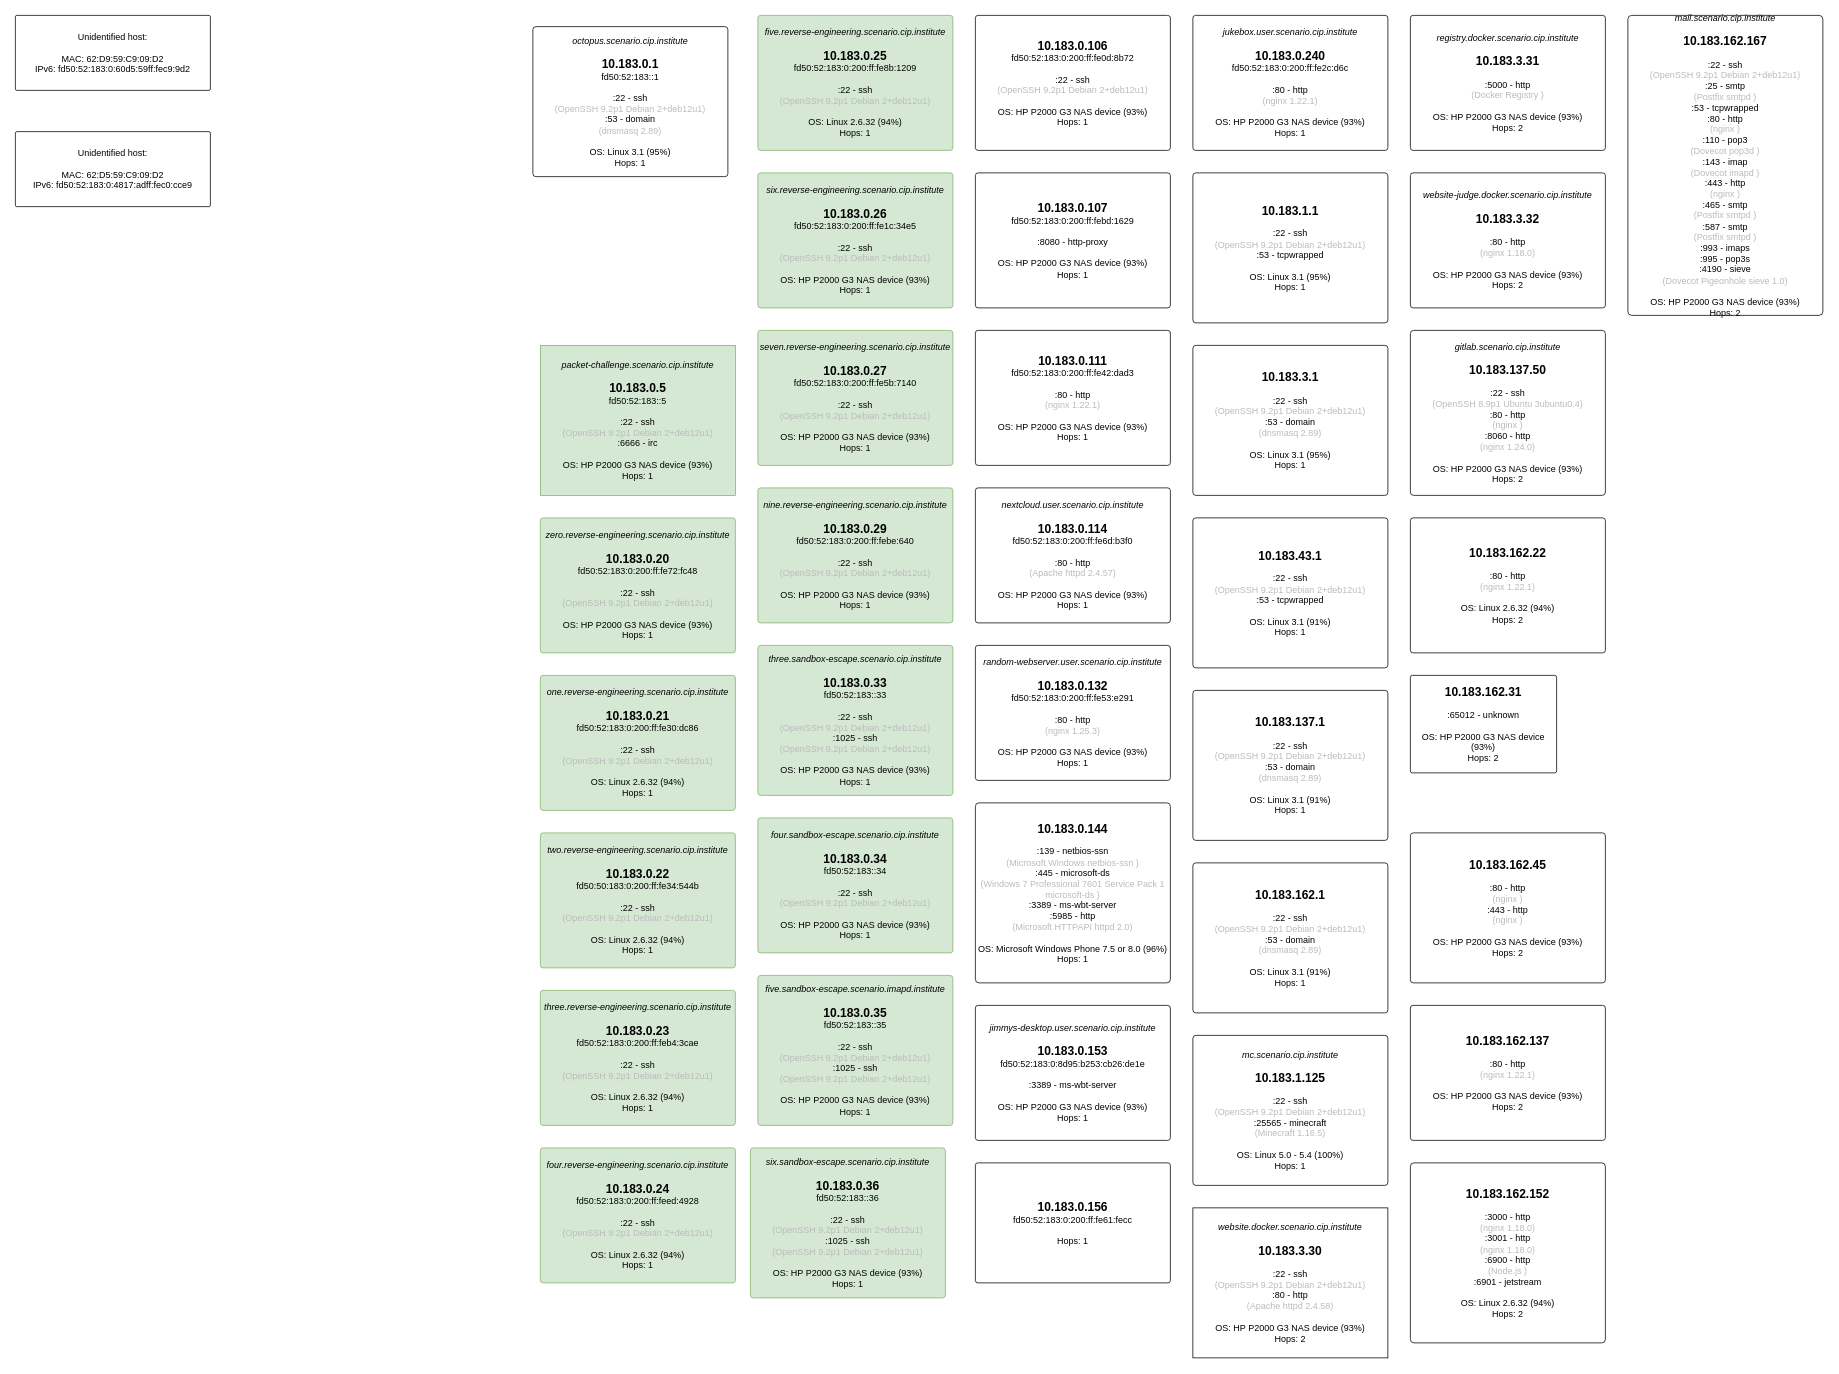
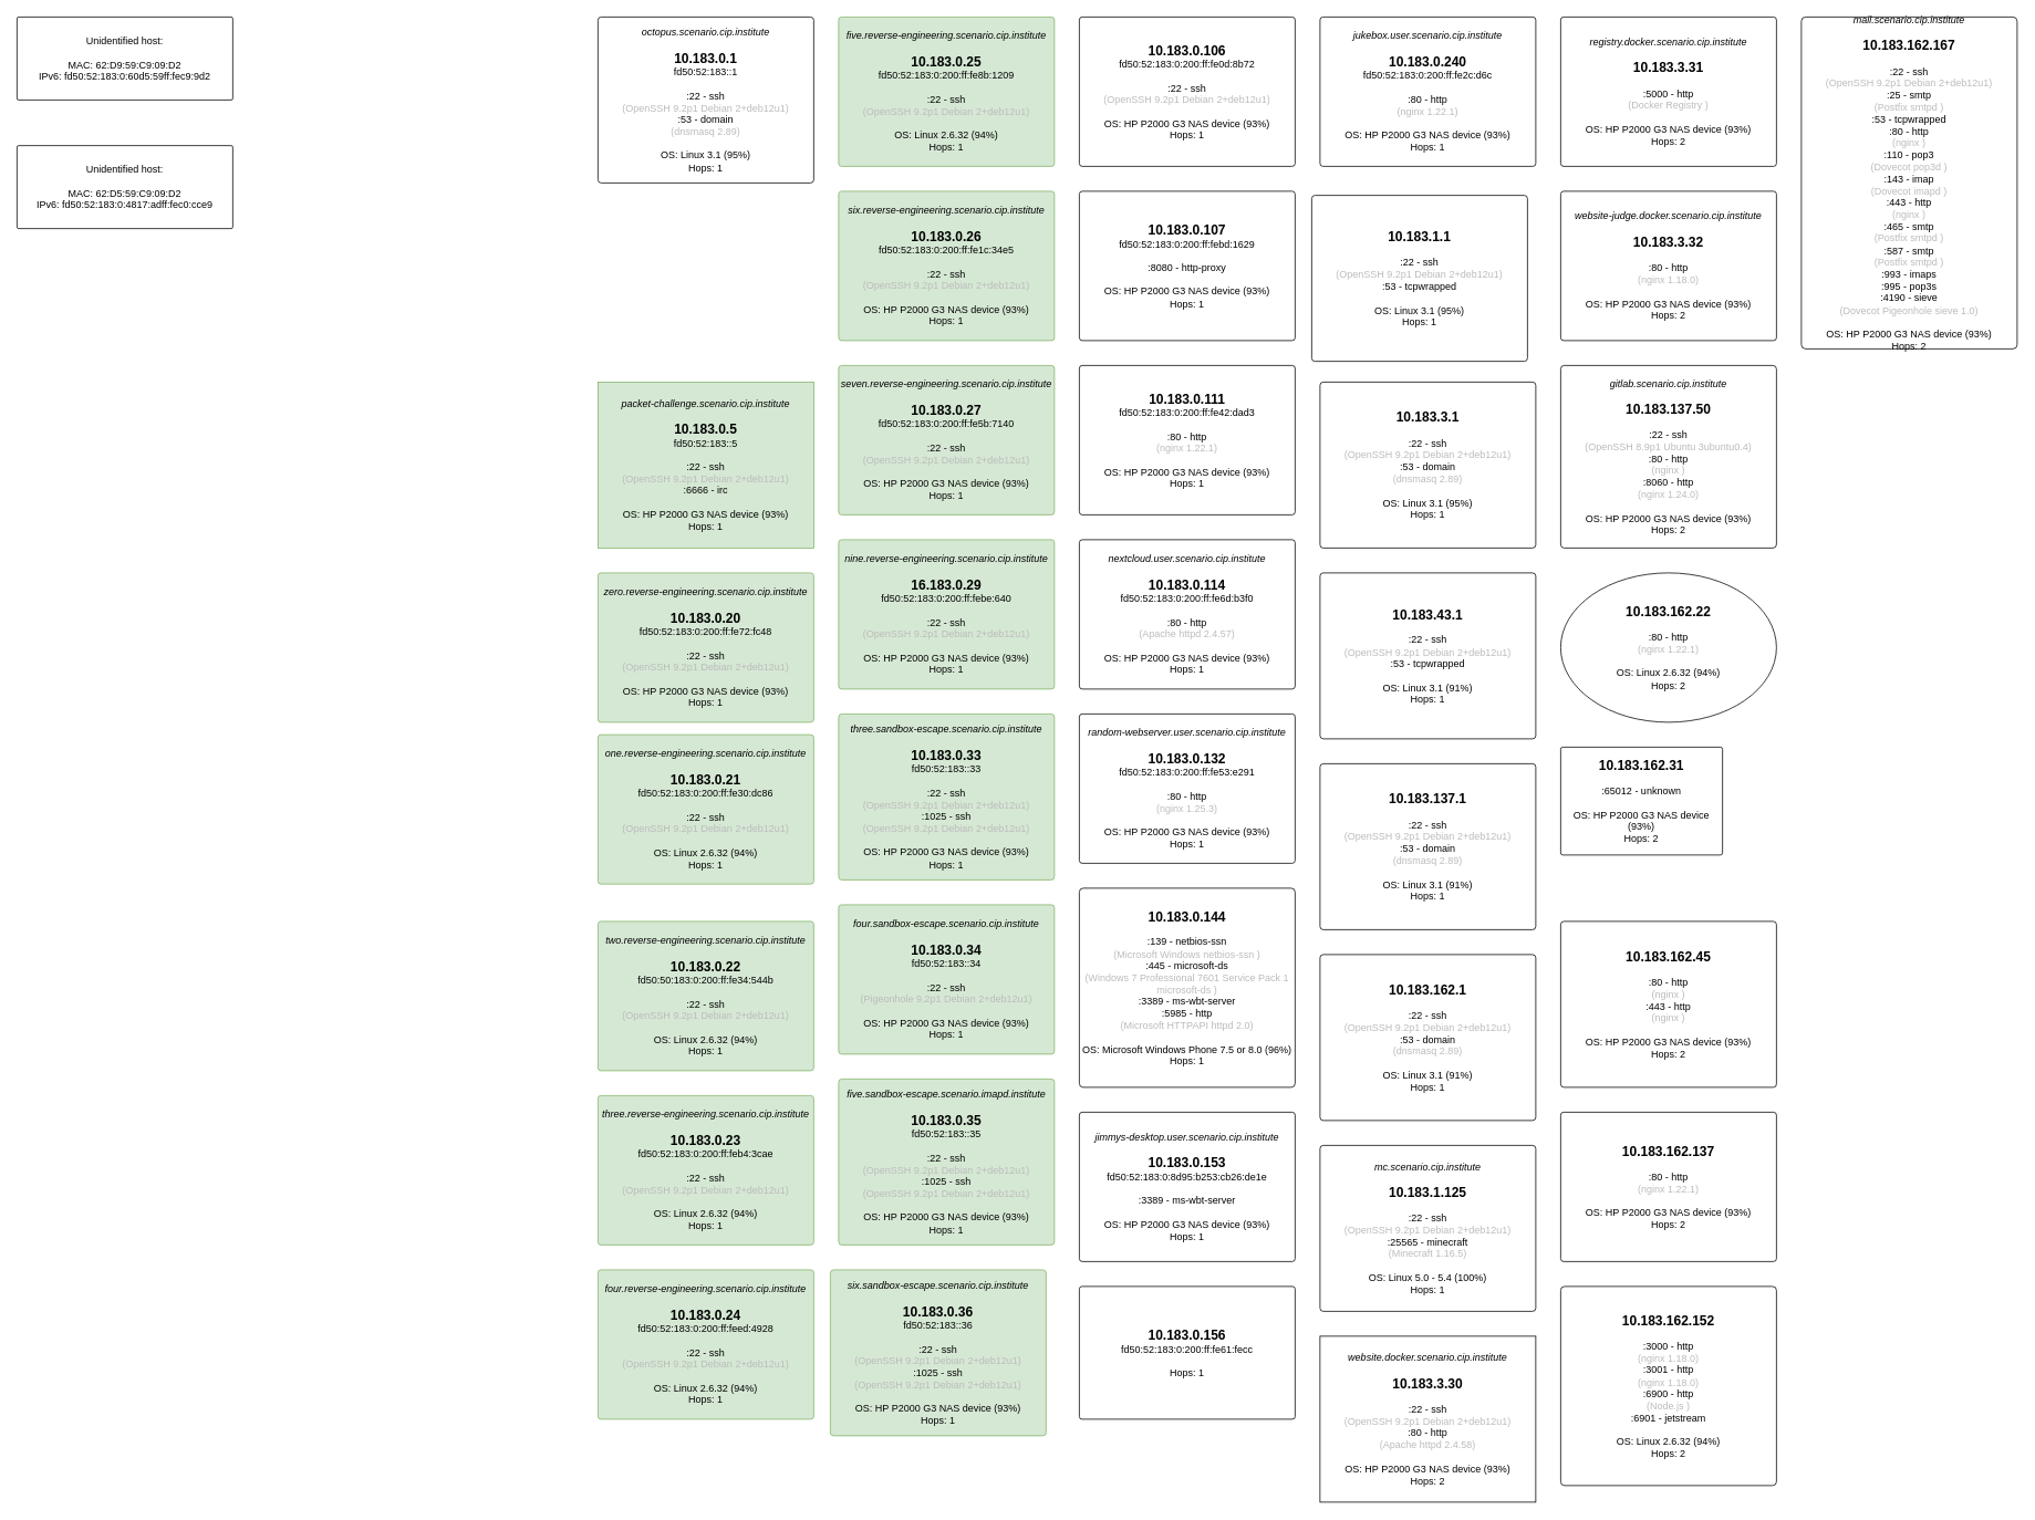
- <mxCell id="2" value="&lt;i&gt;octopus.scenario.cip.institute&lt;/i&gt;&lt;br&gt;&lt;br&gt;&lt;strong style=&quot;font-size: 16px&quot;&gt;10.183.0.1&lt;/strong&gt;&lt;br&gt;fd50:52:183::1&lt;br&gt;&lt;br&gt;:22 - ssh&lt;br&gt;&lt;span style=&quot;color: #bbb&quot;&gt;(OpenSSH 9.2p1 Debian 2+deb12u1)&lt;/span&gt;&lt;br&gt;:53 - domain&lt;br&gt;&lt;span style=&quot;color: #bbb&quot;&gt;(dnsmasq 2.89)&lt;/span&gt;&lt;br&gt;&lt;br&gt;OS: Linux 3.1 (95%)&lt;br&gt;Hops: 1&lt;br&gt;" style="rounded=1;whiteSpace=wrap;html=1;arcSize=2" parent="1" vertex="1"><mxGeometry x="710" y="35" width="260" height="200" as="geometry" /></mxCell>
+ <mxCell id="2" value="&lt;i&gt;octopus.scenario.cip.institute&lt;/i&gt;&lt;br&gt;&lt;br&gt;&lt;strong style=&quot;font-size: 16px&quot;&gt;10.183.0.1&lt;/strong&gt;&lt;br&gt;fd50:52:183::1&lt;br&gt;&lt;br&gt;:22 - ssh&lt;br&gt;&lt;span style=&quot;color: #bbb&quot;&gt;(OpenSSH 9.2p1 Debian 2+deb12u1)&lt;/span&gt;&lt;br&gt;:53 - domain&lt;br&gt;&lt;span style=&quot;color: #bbb&quot;&gt;(dnsmasq 2.89)&lt;/span&gt;&lt;br&gt;&lt;br&gt;OS: Linux 3.1 (95%)&lt;br&gt;Hops: 1&lt;br&gt;" style="rounded=1;whiteSpace=wrap;html=1;arcSize=2" parent="1" vertex="1"><mxGeometry width="260" height="200" as="geometry" x="720" y="20" /></mxCell>
- <mxCell id="26" value="&lt;strong style=&quot;font-size: 16px&quot;&gt;10.183.1.1&lt;/strong&gt;&lt;br&gt;&lt;br&gt;:22 - ssh&lt;br&gt;&lt;span style=&quot;color: #bbb&quot;&gt;(OpenSSH 9.2p1 Debian 2+deb12u1)&lt;/span&gt;&lt;br&gt;:53 - tcpwrapped&lt;br&gt;&lt;br&gt;OS: Linux 3.1 (95%)&lt;br&gt;Hops: 1&lt;br&gt;" style="rounded=1;whiteSpace=wrap;html=1;arcSize=2" parent="1" vertex="1"><mxGeometry x="1590" y="230" width="260" height="200" as="geometry" /></mxCell>
+ <mxCell id="26" value="&lt;strong style=&quot;font-size: 16px&quot;&gt;10.183.1.1&lt;/strong&gt;&lt;br&gt;&lt;br&gt;:22 - ssh&lt;br&gt;&lt;span style=&quot;color: #bbb&quot;&gt;(OpenSSH 9.2p1 Debian 2+deb12u1)&lt;/span&gt;&lt;br&gt;:53 - tcpwrapped&lt;br&gt;&lt;br&gt;OS: Linux 3.1 (95%)&lt;br&gt;Hops: 1&lt;br&gt;" style="rounded=1;whiteSpace=wrap;html=1;arcSize=2" parent="1" vertex="1"><mxGeometry x="1580" y="235" width="260" height="200" as="geometry" /></mxCell>
- <mxCell id="12" value="&lt;i&gt;nine.reverse-engineering.scenario.cip.institute&lt;/i&gt;&lt;br&gt;&lt;br&gt;&lt;strong style=&quot;font-size: 16px&quot;&gt;10.183.0.29&lt;/strong&gt;&lt;br&gt;fd50:52:183:0:200:ff:febe:640&lt;br&gt;&lt;br&gt;:22 - ssh&lt;br&gt;&lt;span style=&quot;color: #bbb&quot;&gt;(OpenSSH 9.2p1 Debian 2+deb12u1)&lt;/span&gt;&lt;br&gt;&lt;br&gt;OS: HP P2000 G3 NAS device (93%)&lt;br&gt;Hops: 1&lt;br&gt;" style="rounded=1;whiteSpace=wrap;html=1;arcSize=2;fillColor=#d5e8d4;strokeColor=#82b366;" parent="1" vertex="1"><mxGeometry x="1010" y="650" width="260" height="180" as="geometry" /></mxCell>
+ <mxCell id="12" value="&lt;i&gt;nine.reverse-engineering.scenario.cip.institute&lt;/i&gt;&lt;br&gt;&lt;br&gt;&lt;strong style=&quot;font-size: 16px&quot;&gt;16.183.0.29&lt;/strong&gt;&lt;br&gt;fd50:52:183:0:200:ff:febe:640&lt;br&gt;&lt;br&gt;:22 - ssh&lt;br&gt;&lt;span style=&quot;color: #bbb&quot;&gt;(OpenSSH 9.2p1 Debian 2+deb12u1)&lt;/span&gt;&lt;br&gt;&lt;br&gt;OS: HP P2000 G3 NAS device (93%)&lt;br&gt;Hops: 1&lt;br&gt;" style="rounded=1;whiteSpace=wrap;html=1;arcSize=2;fillColor=#d5e8d4;strokeColor=#82b366;" parent="1" vertex="1"><mxGeometry x="1010" y="650" width="260" height="180" as="geometry" /></mxCell>
- <mxCell id="36" value="&lt;strong style=&quot;font-size: 16px&quot;&gt;10.183.162.22&lt;/strong&gt;&lt;br&gt;&lt;br&gt;:80 - http&lt;br&gt;&lt;span style=&quot;color: #bbb&quot;&gt;(nginx 1.22.1)&lt;/span&gt;&lt;br&gt;&lt;br&gt;OS: Linux 2.6.32 (94%)&lt;br&gt;Hops: 2&lt;br&gt;" style="rounded=1;whiteSpace=wrap;html=1;arcSize=2" parent="1" vertex="1"><mxGeometry x="1880" y="690" width="260" height="180" as="geometry" /></mxCell>
+ <mxCell id="36" value="&lt;strong style=&quot;font-size: 16px&quot;&gt;10.183.162.22&lt;/strong&gt;&lt;br&gt;&lt;br&gt;:80 - http&lt;br&gt;&lt;span style=&quot;color: #bbb&quot;&gt;(nginx 1.22.1)&lt;/span&gt;&lt;br&gt;&lt;br&gt;OS: Linux 2.6.32 (94%)&lt;br&gt;Hops: 2&lt;br&gt;" style="ellipse;whiteSpace=wrap;html=1;arcSize=2;" parent="1" vertex="1"><mxGeometry x="1880" y="690" width="260" height="180" as="geometry" /></mxCell>
- <mxCell id="5" value="&lt;i&gt;one.reverse-engineering.scenario.cip.institute&lt;/i&gt;&lt;br&gt;&lt;br&gt;&lt;strong style=&quot;font-size: 16px&quot;&gt;10.183.0.21&lt;/strong&gt;&lt;br&gt;fd50:52:183:0:200:ff:fe30:dc86&lt;br&gt;&lt;br&gt;:22 - ssh&lt;br&gt;&lt;span style=&quot;color: #bbb&quot;&gt;(OpenSSH 9.2p1 Debian 2+deb12u1)&lt;/span&gt;&lt;br&gt;&lt;br&gt;OS: Linux 2.6.32 (94%)&lt;br&gt;Hops: 1&lt;br&gt;" style="rounded=1;whiteSpace=wrap;html=1;arcSize=2;fillColor=#d5e8d4;strokeColor=#82b366;" parent="1" vertex="1"><mxGeometry y="900" width="260" height="180" as="geometry" x="720" /></mxCell>
+ <mxCell id="5" value="&lt;i&gt;one.reverse-engineering.scenario.cip.institute&lt;/i&gt;&lt;br&gt;&lt;br&gt;&lt;strong style=&quot;font-size: 16px&quot;&gt;10.183.0.21&lt;/strong&gt;&lt;br&gt;fd50:52:183:0:200:ff:fe30:dc86&lt;br&gt;&lt;br&gt;:22 - ssh&lt;br&gt;&lt;span style=&quot;color: #bbb&quot;&gt;(OpenSSH 9.2p1 Debian 2+deb12u1)&lt;/span&gt;&lt;br&gt;&lt;br&gt;OS: Linux 2.6.32 (94%)&lt;br&gt;Hops: 1&lt;br&gt;" style="rounded=1;whiteSpace=wrap;html=1;arcSize=2;fillColor=#d5e8d4;strokeColor=#82b366;" parent="1" vertex="1"><mxGeometry x="720" y="885" width="260" height="180" as="geometry" /></mxCell>
- <mxCell id="14" value="&lt;i&gt;four.sandbox-escape.scenario.cip.institute&lt;/i&gt;&lt;br&gt;&lt;br&gt;&lt;strong style=&quot;font-size: 16px&quot;&gt;10.183.0.34&lt;/strong&gt;&lt;br&gt;fd50:52:183::34&lt;br&gt;&lt;br&gt;:22 - ssh&lt;br&gt;&lt;span style=&quot;color: #bbb&quot;&gt;(OpenSSH 9.2p1 Debian 2+deb12u1)&lt;/span&gt;&lt;br&gt;&lt;br&gt;OS: HP P2000 G3 NAS device (93%)&lt;br&gt;Hops: 1&lt;br&gt;" style="rounded=1;whiteSpace=wrap;html=1;arcSize=2;fillColor=#d5e8d4;strokeColor=#82b366;" parent="1" vertex="1"><mxGeometry x="1010" y="1090" width="260" height="180" as="geometry" /></mxCell>
+ <mxCell id="14" value="&lt;i&gt;four.sandbox-escape.scenario.cip.institute&lt;/i&gt;&lt;br&gt;&lt;br&gt;&lt;strong style=&quot;font-size: 16px&quot;&gt;10.183.0.34&lt;/strong&gt;&lt;br&gt;fd50:52:183::34&lt;br&gt;&lt;br&gt;:22 - ssh&lt;br&gt;&lt;span style=&quot;color: #bbb&quot;&gt;(Pigeonhole 9.2p1 Debian 2+deb12u1)&lt;/span&gt;&lt;br&gt;&lt;br&gt;OS: HP P2000 G3 NAS device (93%)&lt;br&gt;Hops: 1&lt;br&gt;" style="rounded=1;whiteSpace=wrap;html=1;arcSize=2;fillColor=#d5e8d4;strokeColor=#82b366;" parent="1" vertex="1"><mxGeometry x="1010" y="1090" width="260" height="180" as="geometry" /></mxCell>
